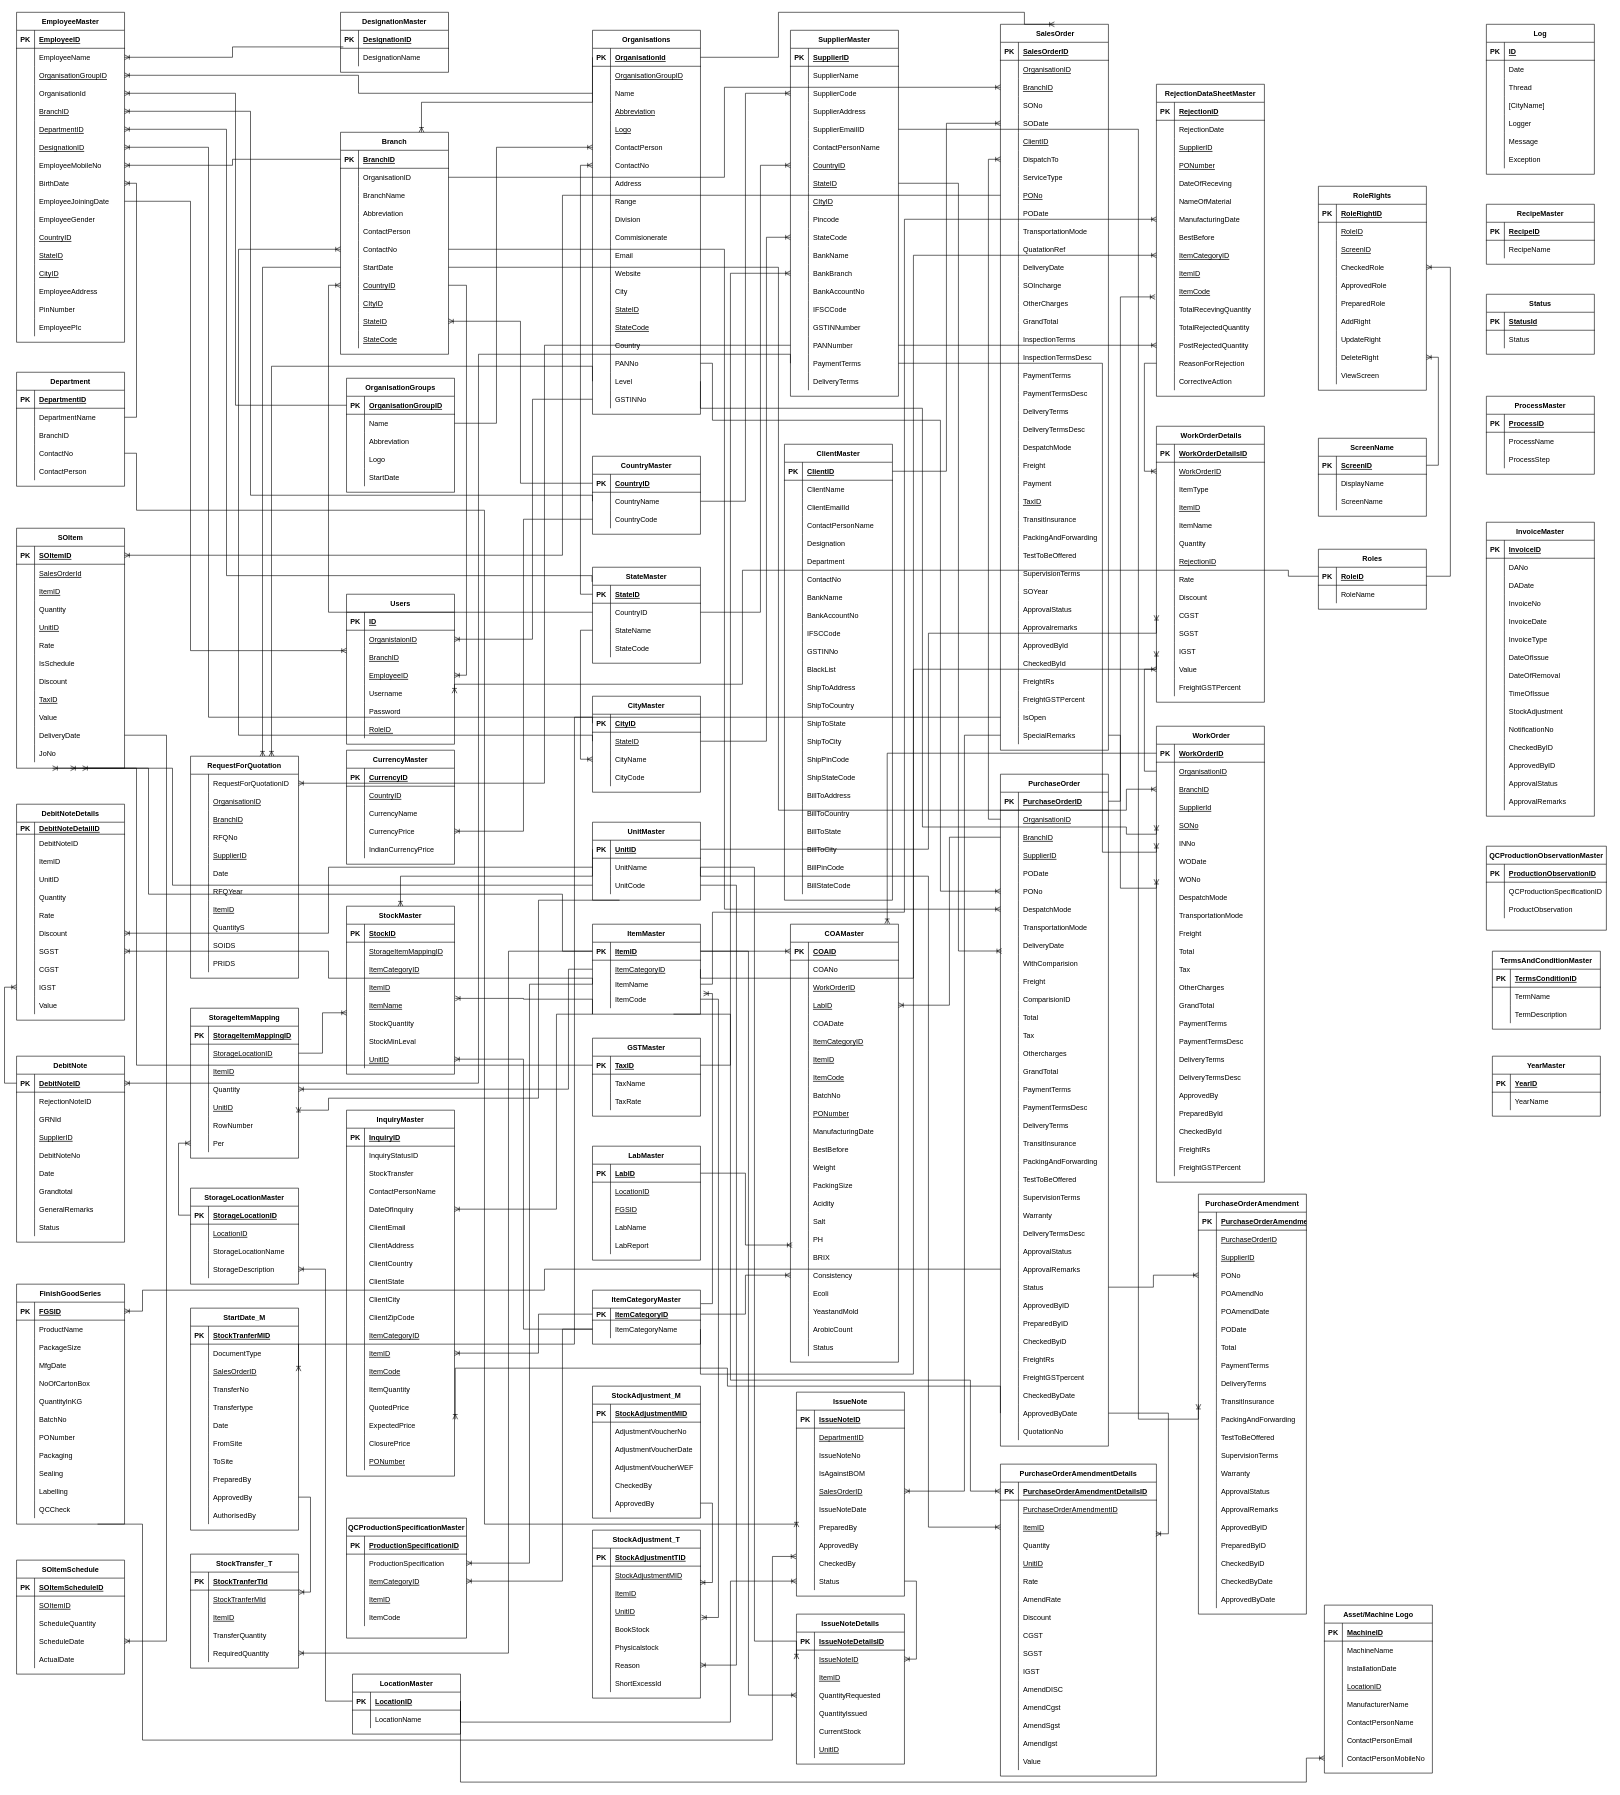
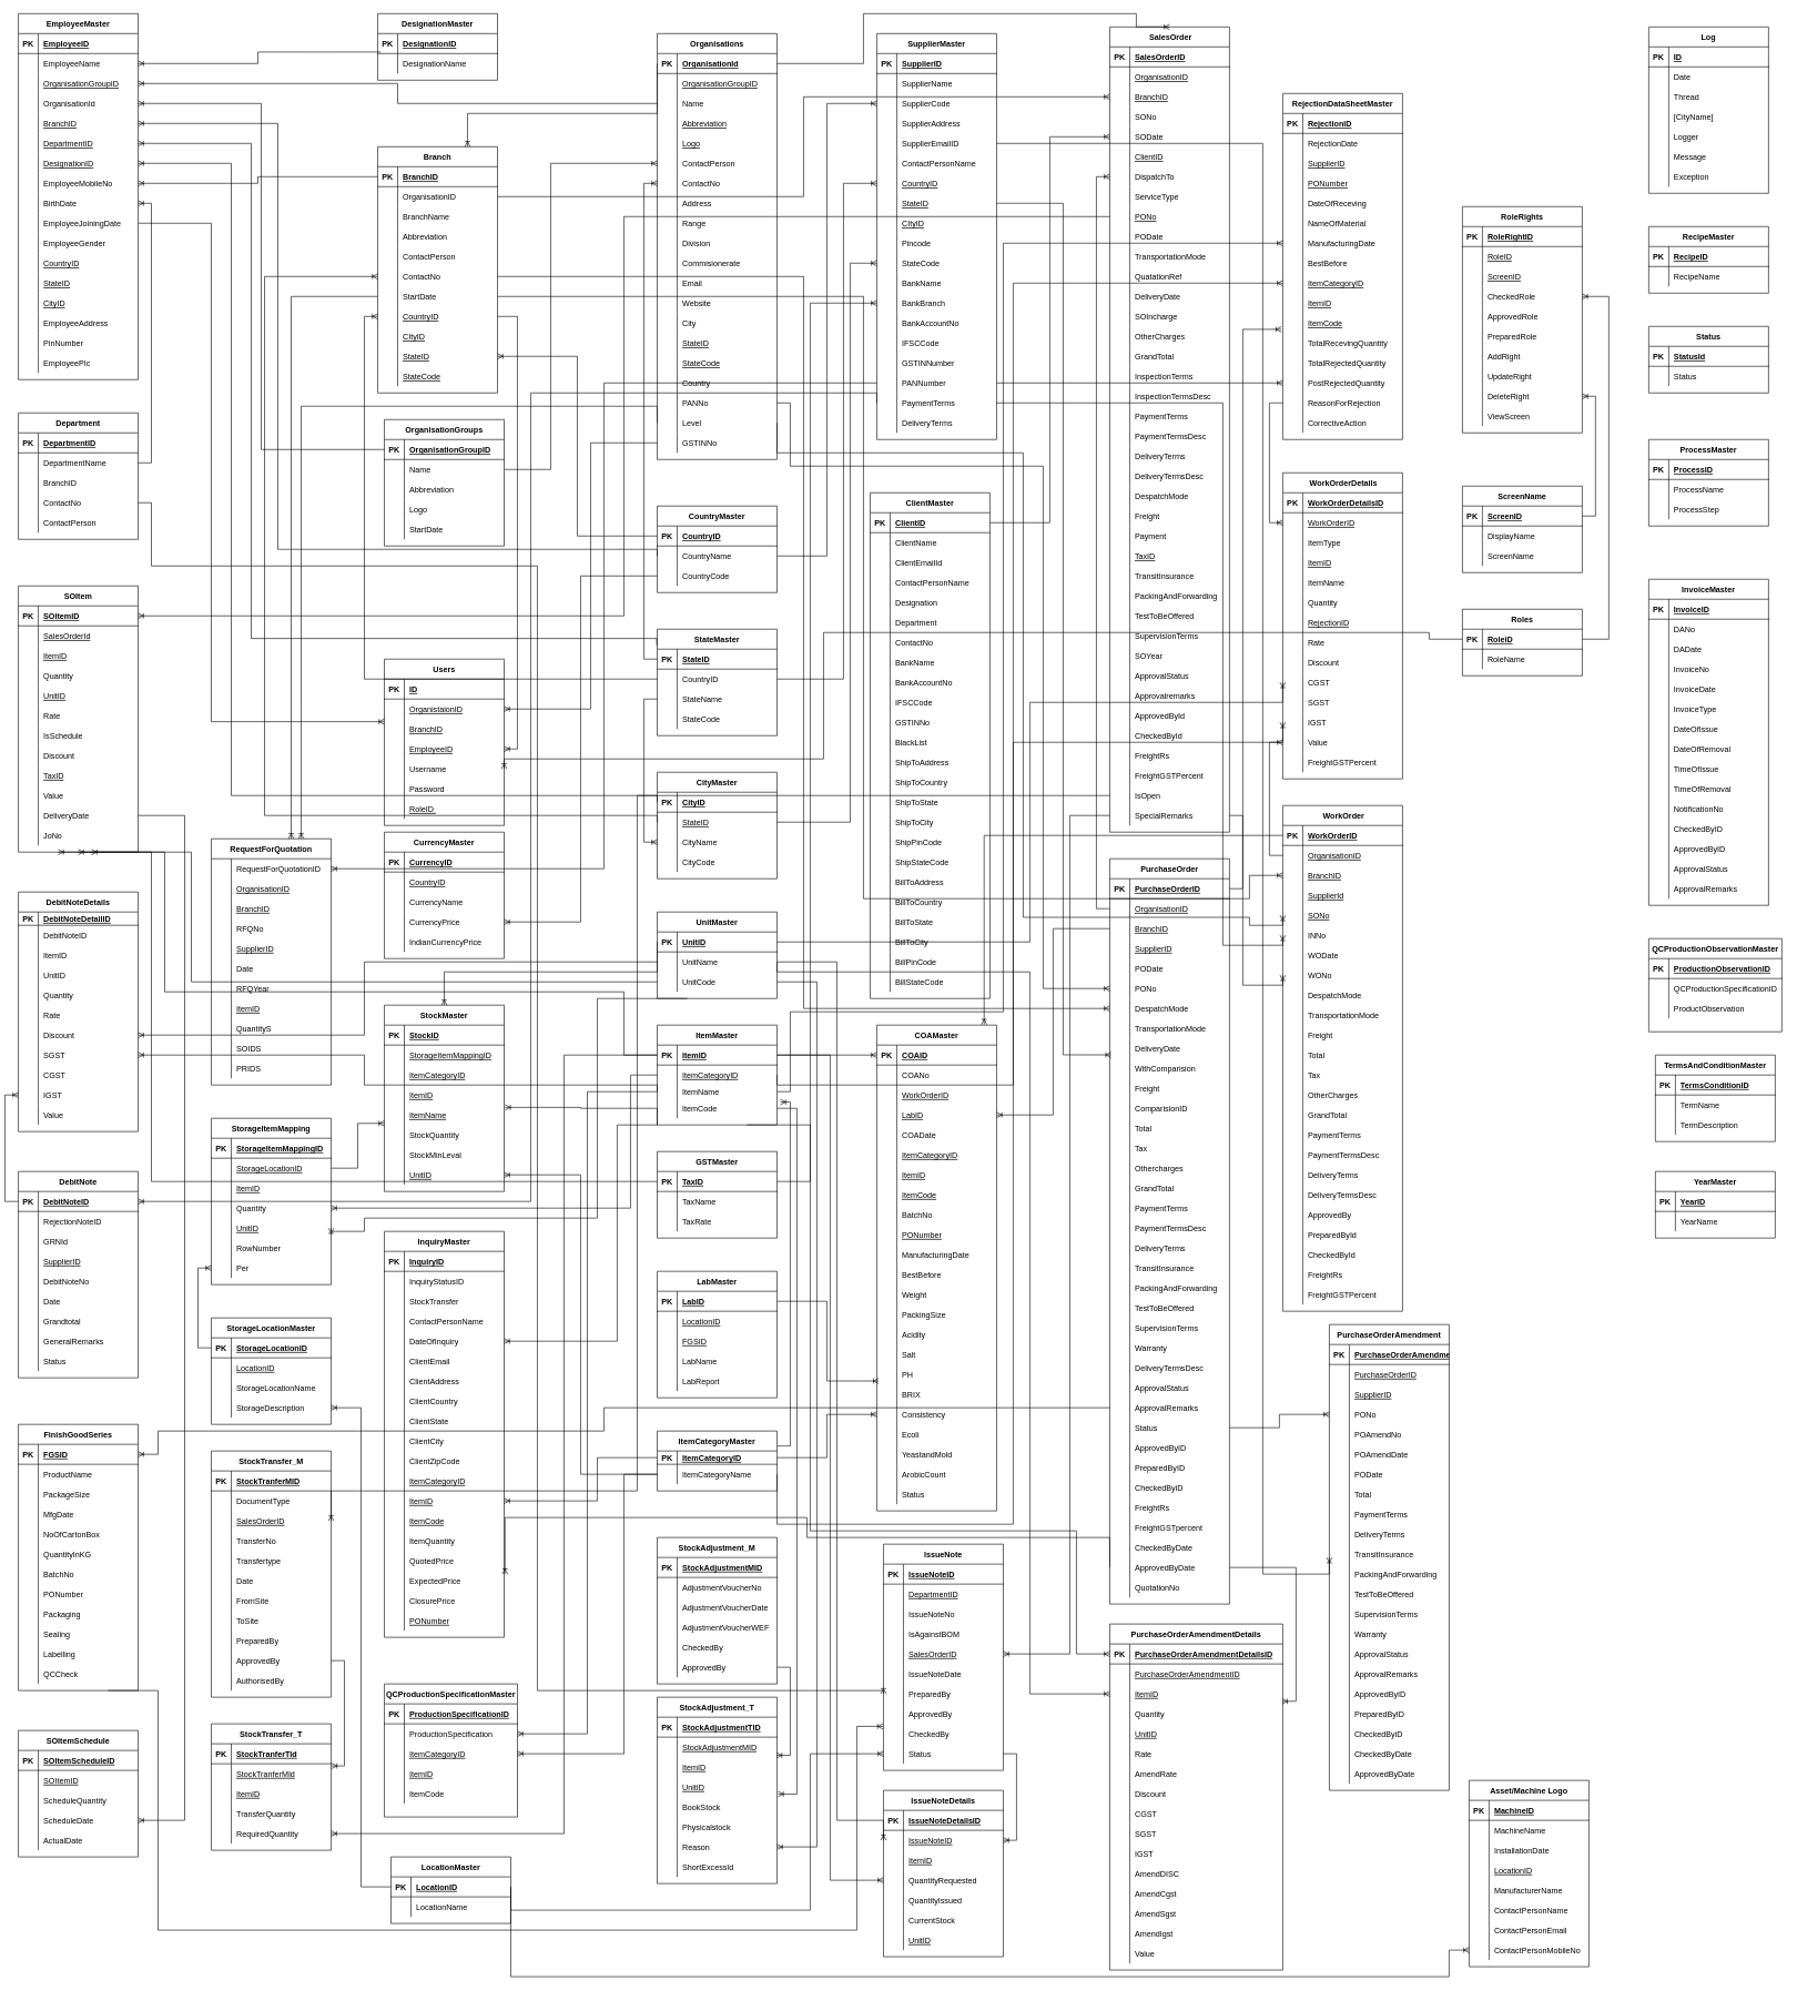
- <mxCell id="1103" value="StockAdjustment" style="shape=partialRectangle;connectable=0;fillColor=none;top=0;left=0;bottom=0;right=0;align=left;spacingLeft=6;overflow=hidden;" parent="1101" vertex="1"><mxGeometry x="30" width="150" height="30" as="geometry"><mxRectangle width="150" height="30" as="alternateBounds" /></mxGeometry></mxCell>
+ <mxCell id="1103" value="TimeOfRemoval" style="shape=partialRectangle;connectable=0;fillColor=none;top=0;left=0;bottom=0;right=0;align=left;spacingLeft=6;overflow=hidden;" parent="1101" vertex="1"><mxGeometry x="30" width="150" height="30" as="geometry"><mxRectangle width="150" height="30" as="alternateBounds" /></mxGeometry></mxCell>
- <mxCell id="510" value="StartDate_M" style="shape=table;startSize=30;container=1;collapsible=1;childLayout=tableLayout;fixedRows=1;rowLines=0;fontStyle=1;align=center;resizeLast=1;" parent="1" vertex="1"><mxGeometry x="310.94" y="2180" width="180" height="370" as="geometry" /></mxCell>
+ <mxCell id="510" value="StockTransfer_M" style="shape=table;startSize=30;container=1;collapsible=1;childLayout=tableLayout;fixedRows=1;rowLines=0;fontStyle=1;align=center;resizeLast=1;" parent="1" vertex="1"><mxGeometry x="310.94" y="2180" width="180" height="370" as="geometry" /></mxCell>
